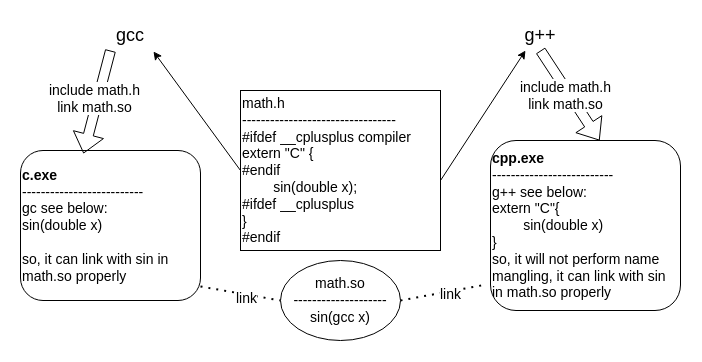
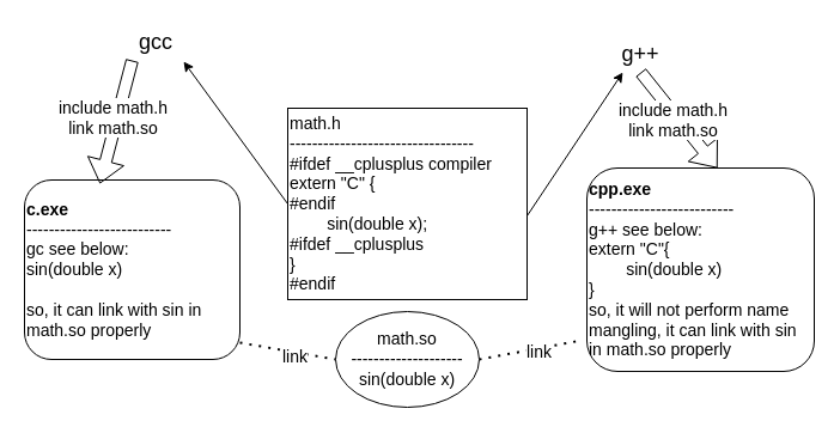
- <mxCell id="3" value="g++" style="text;html=1;align=center;verticalAlign=middle;whiteSpace=wrap;rounded=0;fontSize=18;" vertex="1" parent="1"><mxGeometry x="510" y="20" width="60" height="30" as="geometry" /></mxCell>
+ <mxCell id="3" value="g++" style="text;html=1;align=center;verticalAlign=middle;whiteSpace=wrap;rounded=0;fontSize=18;" vertex="1" parent="1"><mxGeometry x="505" y="30" width="60" height="30" as="geometry" /></mxCell>
- <mxCell id="5" value="math.so&lt;div style=&quot;font-size: 14px;&quot;&gt;--------------------&lt;/div&gt;&lt;div style=&quot;font-size: 14px;&quot;&gt;sin(gcc x)&lt;/div&gt;" style="ellipse;whiteSpace=wrap;html=1;fontSize=14;" vertex="1" parent="1"><mxGeometry x="280" y="260" width="120" height="80" as="geometry" /></mxCell>
+ <mxCell id="5" value="math.so&lt;div style=&quot;font-size: 14px;&quot;&gt;--------------------&lt;/div&gt;&lt;div style=&quot;font-size: 14px;&quot;&gt;sin(double x)&lt;/div&gt;" style="ellipse;whiteSpace=wrap;html=1;fontSize=14;" vertex="1" parent="1"><mxGeometry x="280" y="260" width="120" height="80" as="geometry" /></mxCell>
